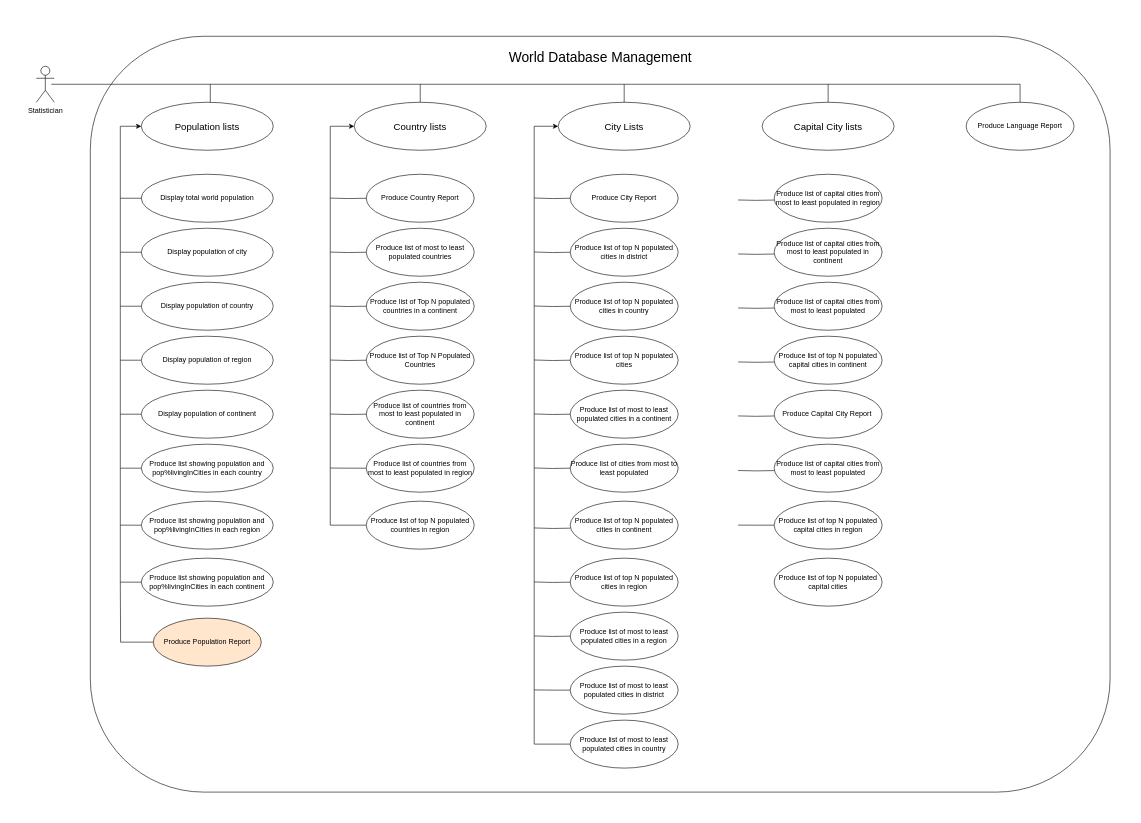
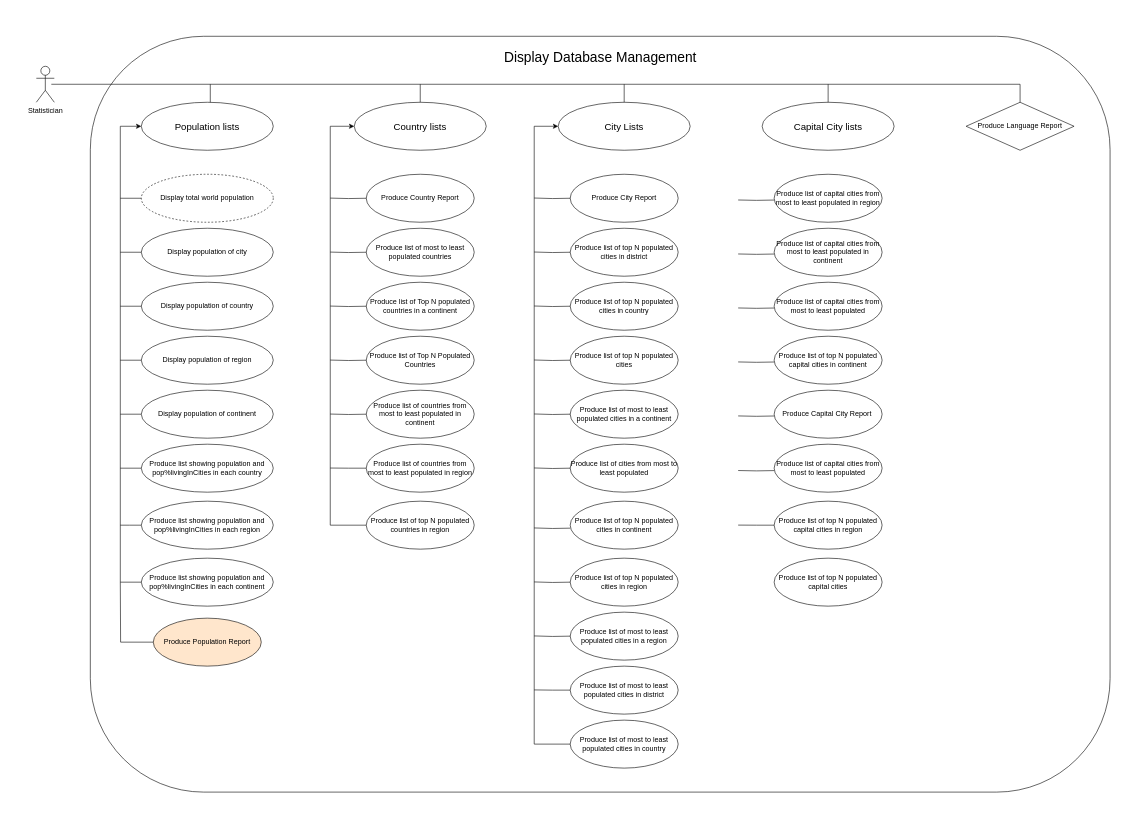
- <mxCell id="5" value="&lt;font style=&quot;font-size: 23px;&quot;&gt;World Database Management&lt;/font&gt;" style="text;html=1;align=center;verticalAlign=middle;whiteSpace=wrap;rounded=0;" vertex="1" parent="1"><mxGeometry x="793.75" y="80" width="412.5" height="30" as="geometry" /></mxCell>
+ <mxCell id="5" value="&lt;font style=&quot;font-size: 23px;&quot;&gt;Display Database Management&lt;/font&gt;" style="text;html=1;align=center;verticalAlign=middle;whiteSpace=wrap;rounded=0;" vertex="1" parent="1"><mxGeometry x="793.75" y="80" width="412.5" height="30" as="geometry" /></mxCell>
- <mxCell id="19" value="Produce Language Report" style="ellipse;whiteSpace=wrap;html=1;" vertex="1" parent="1"><mxGeometry x="1610" y="170" width="180" height="80" as="geometry" /></mxCell>
+ <mxCell id="19" value="Produce Language Report" style="rhombus;whiteSpace=wrap;html=1;" vertex="1" parent="1"><mxGeometry x="1610" y="170" width="180" height="80" as="geometry" /></mxCell>
- <mxCell id="45" value="Display total world population" style="ellipse;whiteSpace=wrap;html=1;" vertex="1" parent="1"><mxGeometry x="235" y="290" width="220" height="80" as="geometry" /></mxCell>
+ <mxCell id="45" value="Display total world population" style="ellipse;whiteSpace=wrap;html=1;dashed=1;" vertex="1" parent="1"><mxGeometry x="235" y="290" width="220" height="80" as="geometry" /></mxCell>
